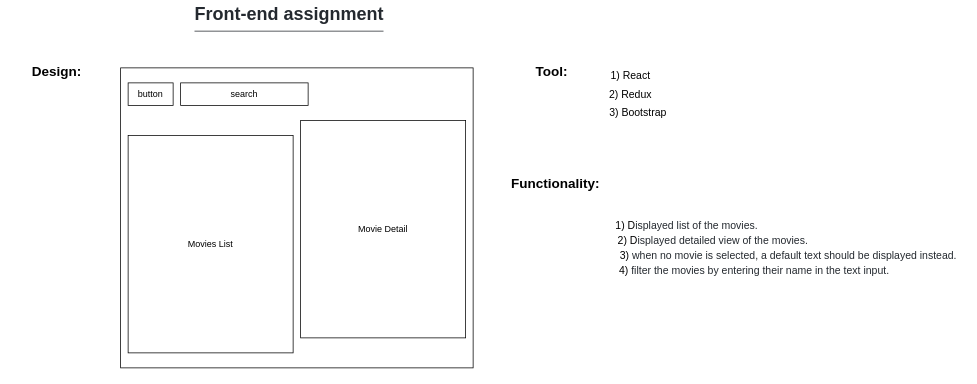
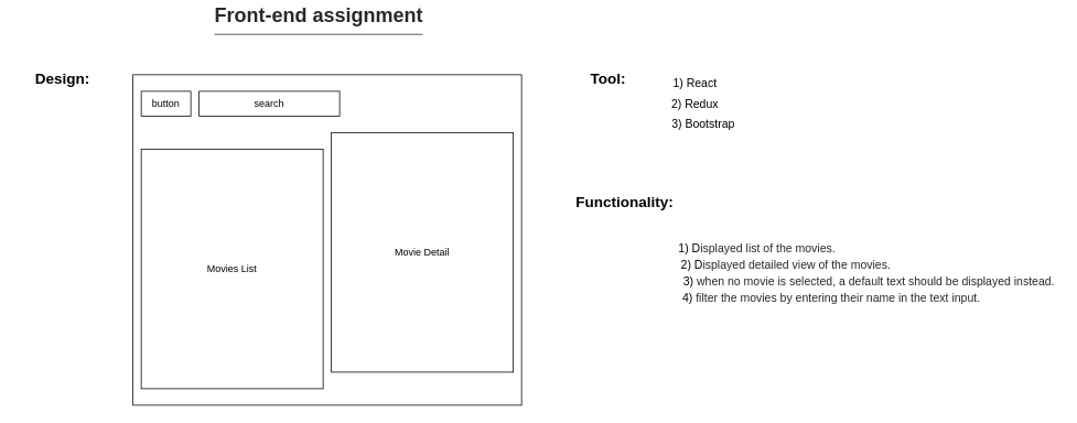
- <mxCell id="13" value="&lt;font style=&quot;font-size: 18px&quot;&gt;&lt;b&gt;Functionality:&lt;/b&gt;&lt;/font&gt;" style="text;html=1;strokeColor=none;fillColor=none;align=center;verticalAlign=middle;whiteSpace=wrap;rounded=0;" vertex="1" parent="1"><mxGeometry x="680" y="210" width="120" height="70" as="geometry" /></mxCell>
+ <mxCell id="13" value="&lt;font style=&quot;font-size: 18px&quot;&gt;&lt;b&gt;Functionality:&lt;/b&gt;&lt;/font&gt;" style="text;html=1;strokeColor=none;fillColor=none;align=center;verticalAlign=middle;whiteSpace=wrap;rounded=0;" vertex="1" parent="1"><mxGeometry x="695" y="210" width="120" height="70" as="geometry" /></mxCell>
